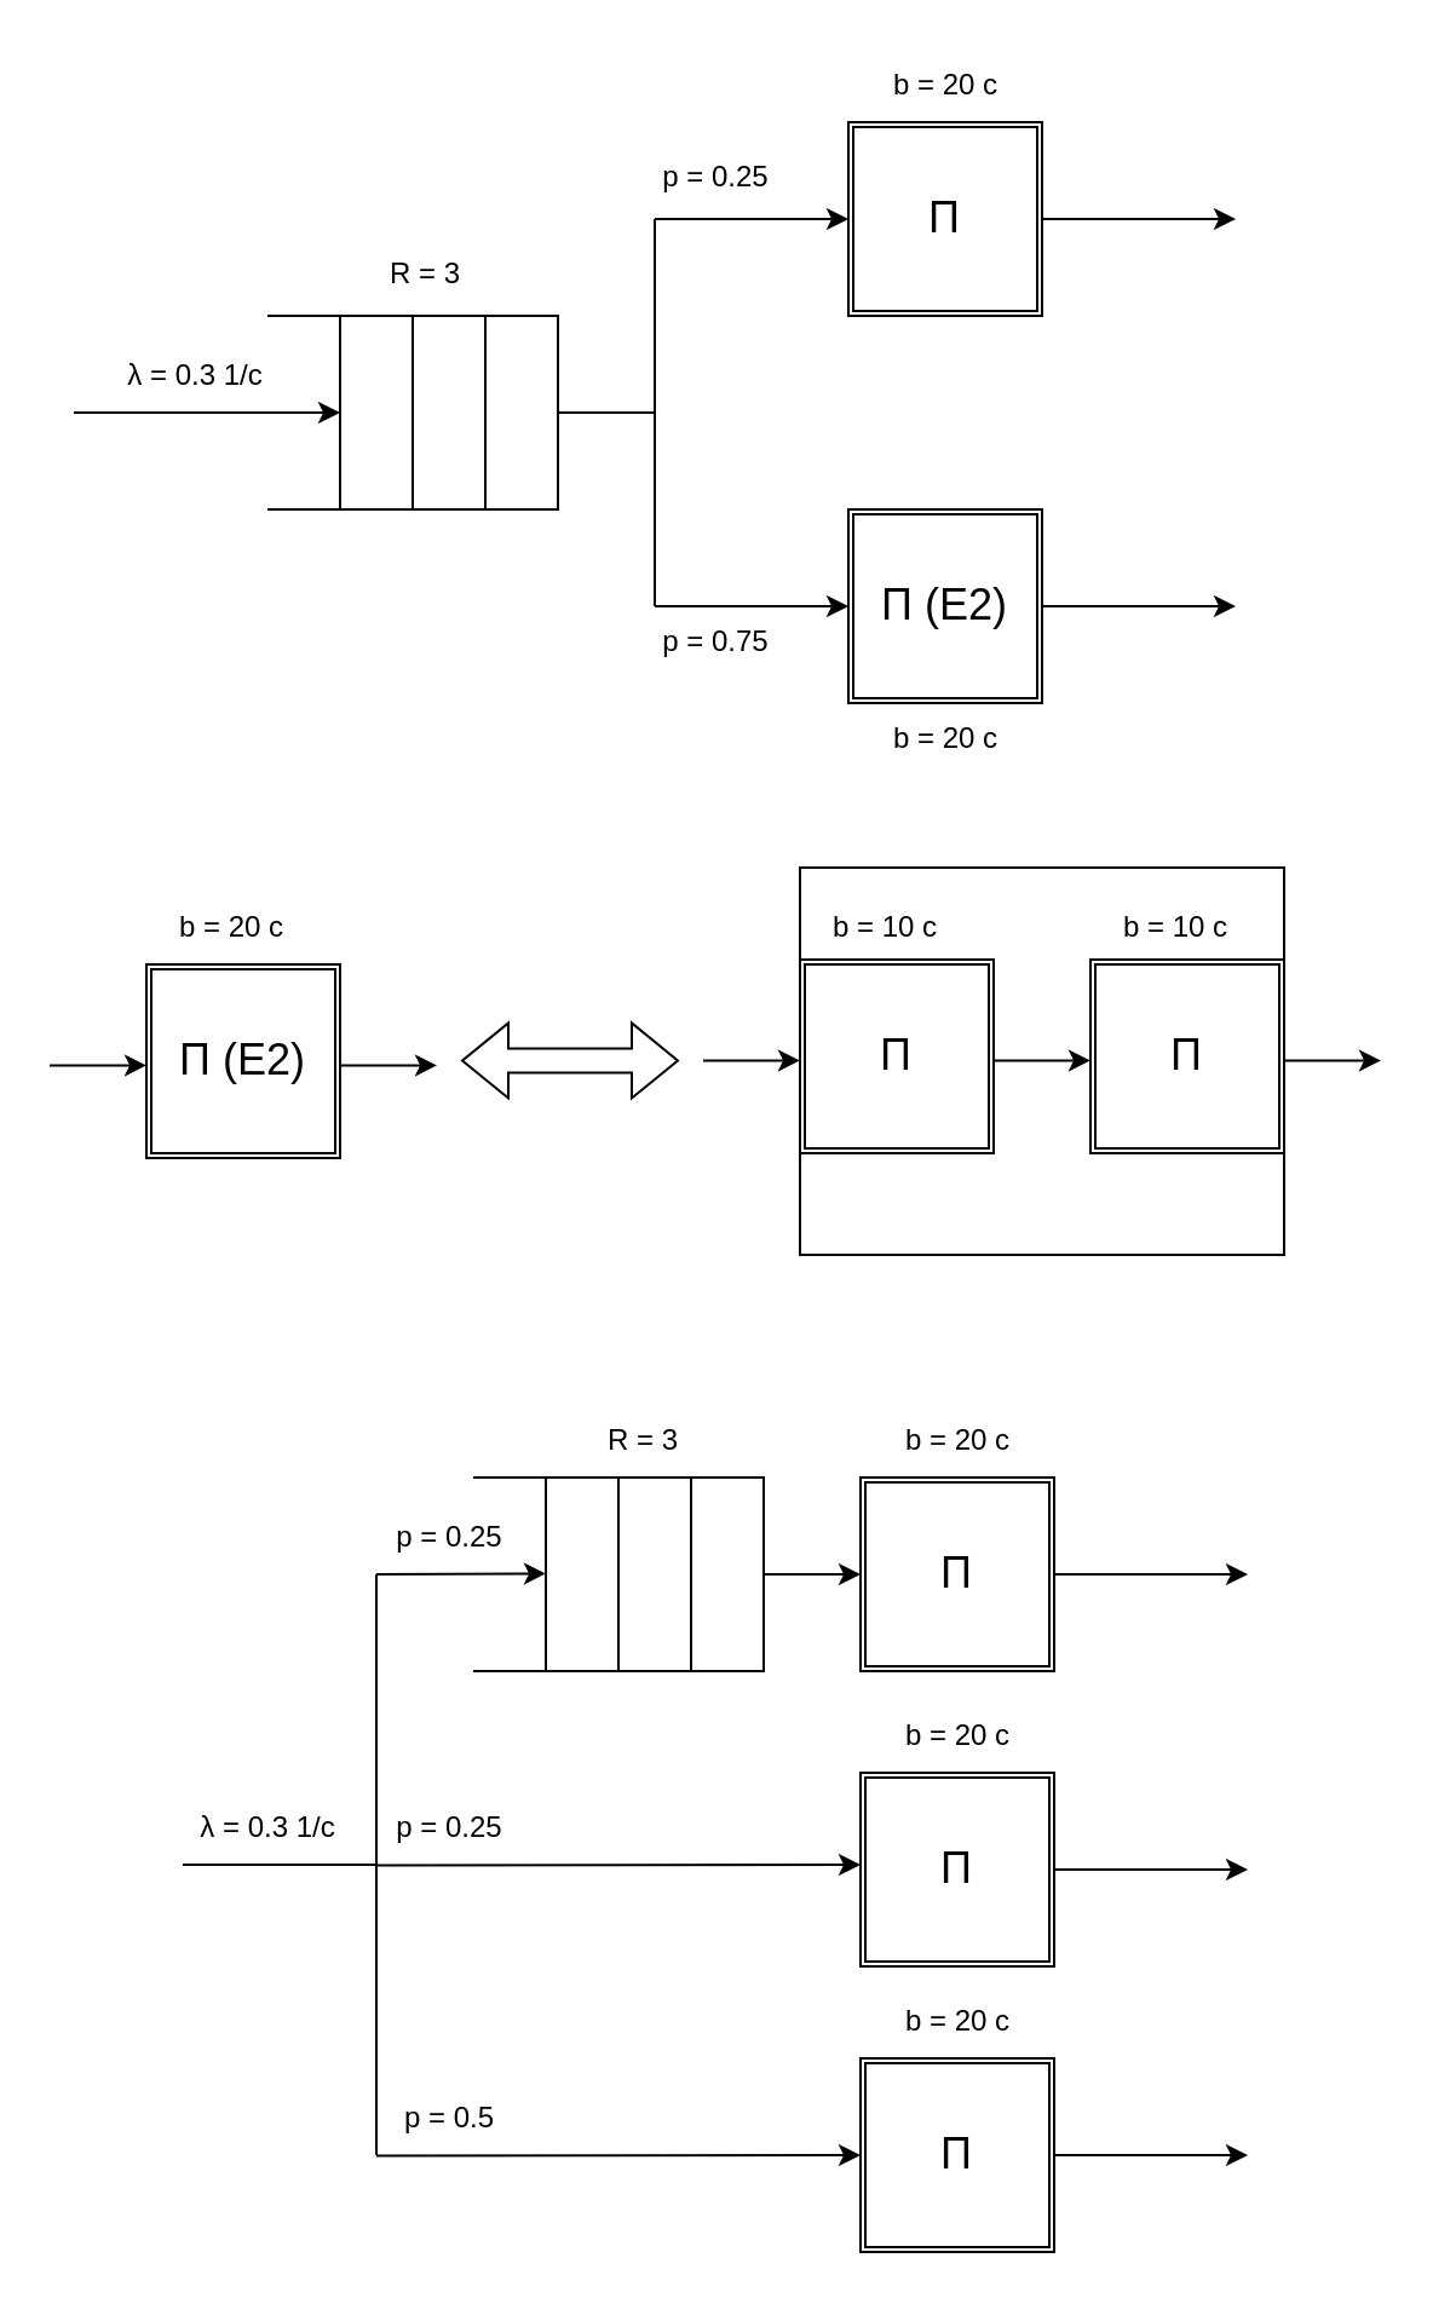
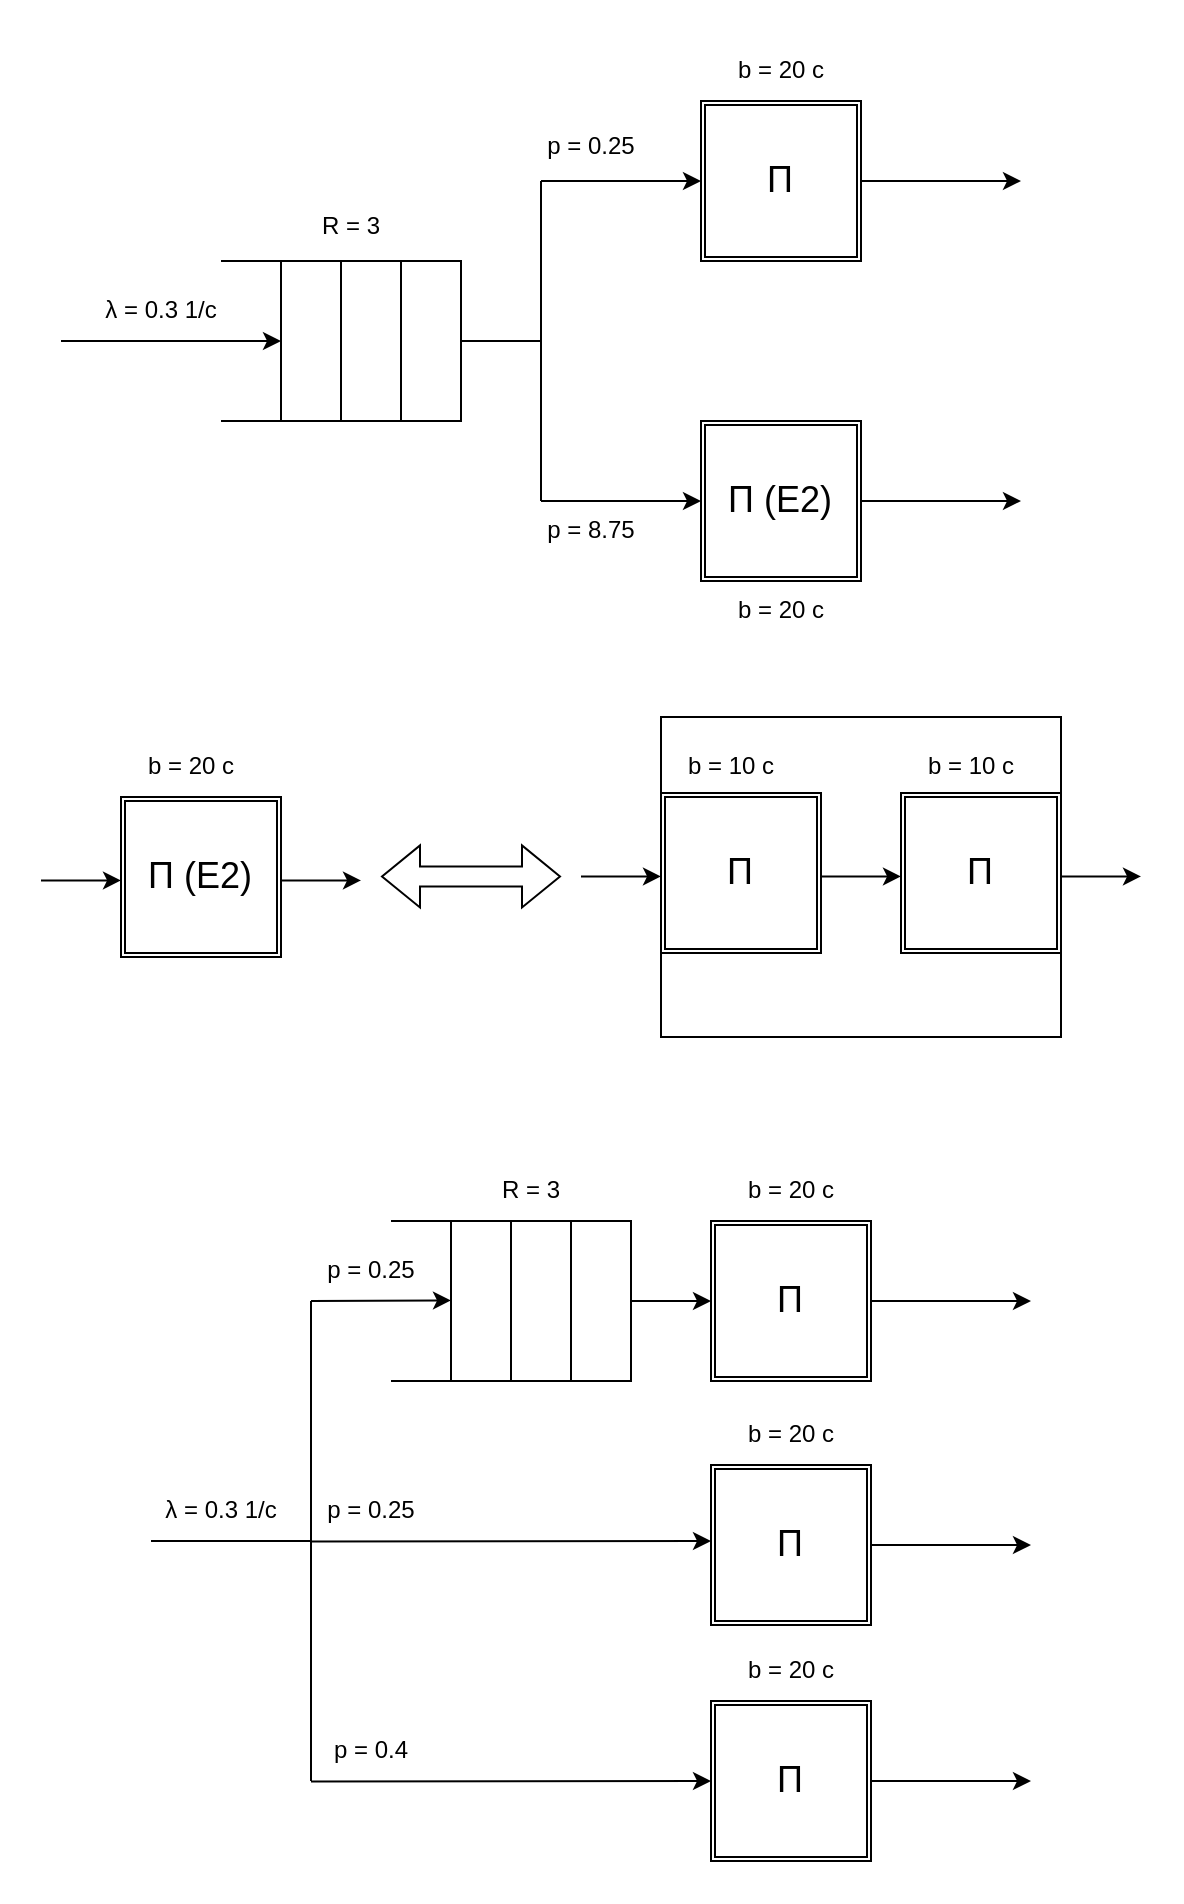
- <mxCell id="19" value="p = 0.75" style="text;html=1;align=center;verticalAlign=middle;resizable=0;points=[];autosize=1;strokeColor=none;fillColor=none;" parent="1" vertex="1"><mxGeometry x="260" y="250" width="70" height="30" as="geometry" /></mxCell>
+ <mxCell id="19" value="p = 8.75" style="text;html=1;align=center;verticalAlign=middle;resizable=0;points=[];autosize=1;strokeColor=none;fillColor=none;" parent="1" vertex="1"><mxGeometry x="260" y="250" width="70" height="30" as="geometry" /></mxCell>
- <mxCell id="57" value="p = 0.5" style="text;html=1;align=center;verticalAlign=middle;resizable=0;points=[];autosize=1;strokeColor=none;fillColor=none;" parent="1" vertex="1"><mxGeometry x="155" y="860" width="60" height="30" as="geometry" /></mxCell>
+ <mxCell id="57" value="p = 0.4" style="text;html=1;align=center;verticalAlign=middle;resizable=0;points=[];autosize=1;strokeColor=none;fillColor=none;" parent="1" vertex="1"><mxGeometry x="155" y="860" width="60" height="30" as="geometry" /></mxCell>
